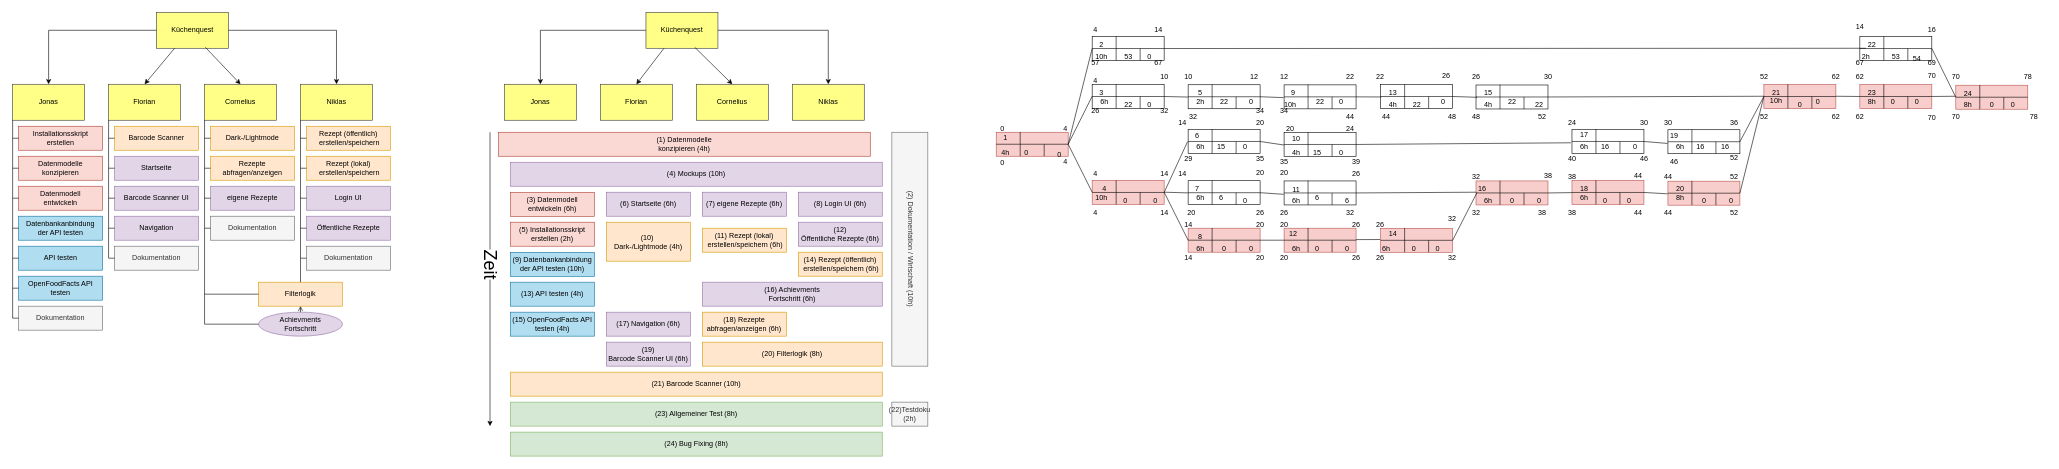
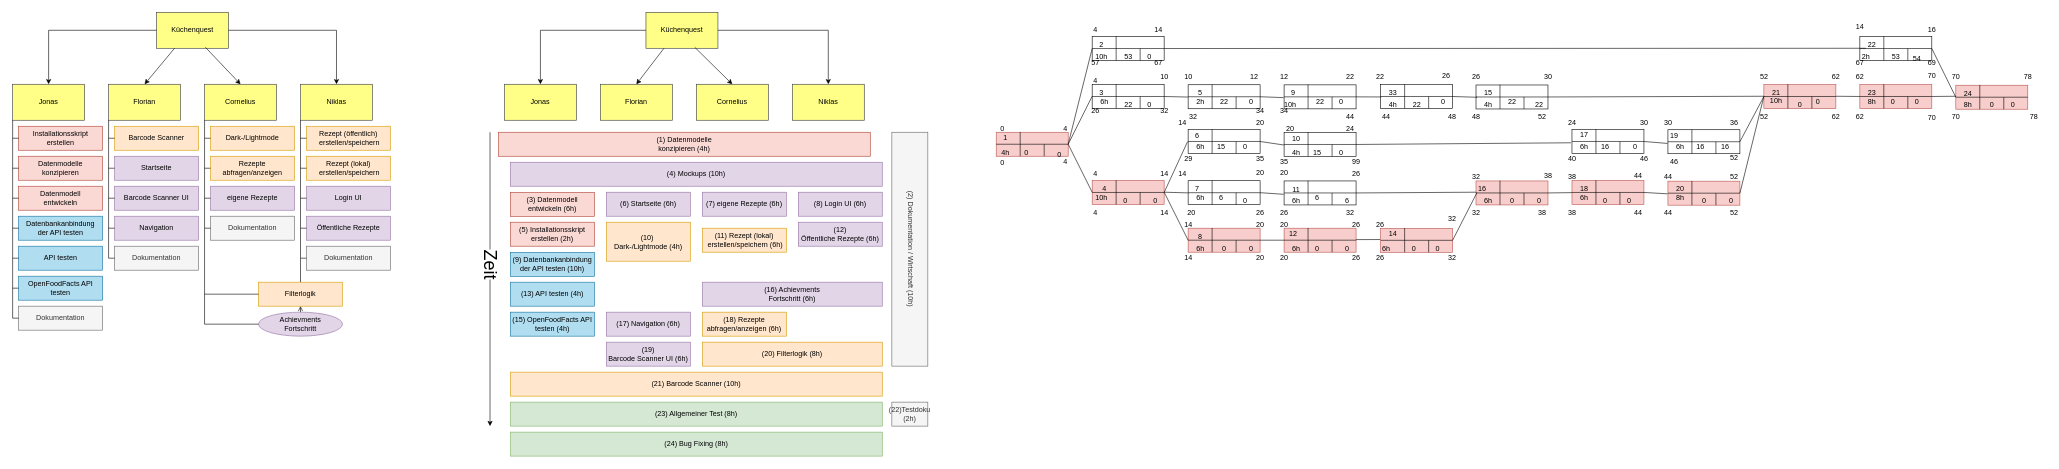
- <mxCell id="348" value="13" style="text;html=1;align=center;verticalAlign=middle;resizable=0;points=[];autosize=1;strokeColor=none;fillColor=none;" parent="1" vertex="1"><mxGeometry x="2301" y="140" width="40" height="30" as="geometry" /></mxCell>
+ <mxCell id="348" value="33" style="text;html=1;align=center;verticalAlign=middle;resizable=0;points=[];autosize=1;strokeColor=none;fillColor=none;" parent="1" vertex="1"><mxGeometry x="2301" y="140" width="40" height="30" as="geometry" /></mxCell>
- <mxCell id="315" value="39" style="text;html=1;align=center;verticalAlign=middle;resizable=0;points=[];autosize=1;strokeColor=none;fillColor=none;" parent="1" vertex="1"><mxGeometry x="2240" y="255.4" width="40" height="30" as="geometry" /></mxCell>
+ <mxCell id="315" value="99" style="text;html=1;align=center;verticalAlign=middle;resizable=0;points=[];autosize=1;strokeColor=none;fillColor=none;" parent="1" vertex="1"><mxGeometry x="2240" y="255.4" width="40" height="30" as="geometry" /></mxCell>
- <mxCell id="77" value="(14) Rezept (öffentlich)&lt;div&gt;&amp;nbsp;erstellen/speichern (6h)&lt;/div&gt;" style="rounded=0;whiteSpace=wrap;html=1;fillColor=#ffe6cc;strokeColor=#d79b00;" parent="1" vertex="1"><mxGeometry x="1330" y="420" width="140" height="40" as="geometry" /></mxCell>
